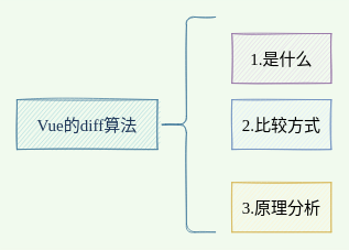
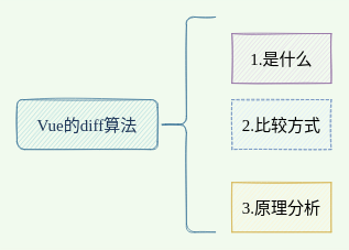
- <mxCell id="2" value="Vue的diff算法" style="whiteSpace=wrap;html=1;sketch=1;hachureGap=4;fontFamily=Architects Daughter;fontSource=https%3A%2F%2Ffonts.googleapis.com%2Fcss%3Ffamily%3DArchitects%2BDaughter;fontSize=20;fontColor=#1D3557;strokeColor=#457B9D;fillColor=#A8DADC;rounded=0;" vertex="1" parent="1"><mxGeometry x="20" y="120" width="170" height="60" as="geometry" /></mxCell>
+ <mxCell id="2" value="Vue的diff算法" style="rounded=1;whiteSpace=wrap;html=1;sketch=1;hachureGap=4;fontFamily=Architects Daughter;fontSource=https%3A%2F%2Ffonts.googleapis.com%2Fcss%3Ffamily%3DArchitects%2BDaughter;fontSize=20;fontColor=#1D3557;strokeColor=#457B9D;fillColor=#A8DADC;" vertex="1" parent="1"><mxGeometry x="20" y="120" width="170" height="60" as="geometry" /></mxCell>
- <mxCell id="5" value="2.比较方式" style="rounded=0;whiteSpace=wrap;html=1;sketch=1;hachureGap=4;fontFamily=Architects Daughter;fontSource=https%3A%2F%2Ffonts.googleapis.com%2Fcss%3Ffamily%3DArchitects%2BDaughter;fontSize=20;strokeColor=#6c8ebf;fillColor=#dae8fc;" vertex="1" parent="1"><mxGeometry x="280" y="120" width="120" height="60" as="geometry" /></mxCell>
+ <mxCell id="5" value="2.比较方式" style="rounded=0;whiteSpace=wrap;html=1;sketch=1;hachureGap=4;fontFamily=Architects Daughter;fontSource=https%3A%2F%2Ffonts.googleapis.com%2Fcss%3Ffamily%3DArchitects%2BDaughter;fontSize=20;strokeColor=#6c8ebf;fillColor=#dae8fc;dashed=1;" vertex="1" parent="1"><mxGeometry x="280" y="120" width="120" height="60" as="geometry" /></mxCell>
